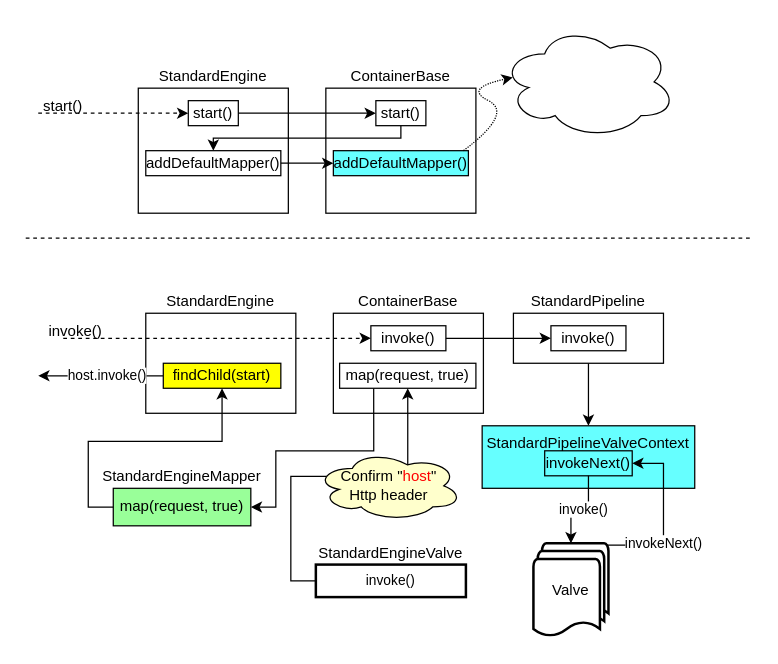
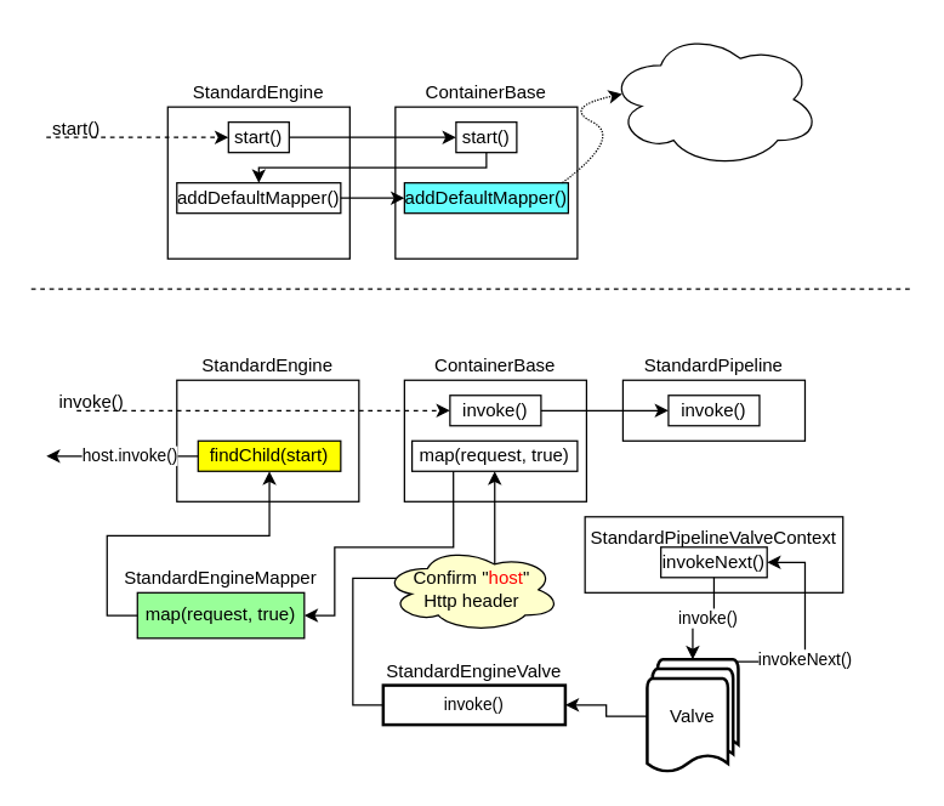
- <mxCell id="2" value="" style="edgeStyle=orthogonalEdgeStyle;rounded=0;orthogonalLoop=1;jettySize=auto;html=1;" edge="1" parent="1" source="3" target="23"><mxGeometry relative="1" as="geometry" /></mxCell>
- <mxCell id="23" value="StandardPipelineValveContext" style="whiteSpace=wrap;html=1;verticalAlign=top;rounded=0;labelPosition=center;verticalLabelPosition=middle;align=center;fillColor=#66ffff;" vertex="1" parent="1"><mxGeometry x="385" y="340" width="170" height="50" as="geometry" /></mxCell>
+ <mxCell id="23" value="StandardPipelineValveContext" style="whiteSpace=wrap;html=1;verticalAlign=top;rounded=0;labelPosition=center;verticalLabelPosition=middle;align=center;" vertex="1" parent="1"><mxGeometry x="385" y="340" width="170" height="50" as="geometry" /></mxCell>
+ <mxCell id="29" value="" style="edgeStyle=orthogonalEdgeStyle;rounded=0;orthogonalLoop=1;jettySize=auto;html=1;" edge="1" parent="1" source="30" target="32"><mxGeometry relative="1" as="geometry" /></mxCell>
